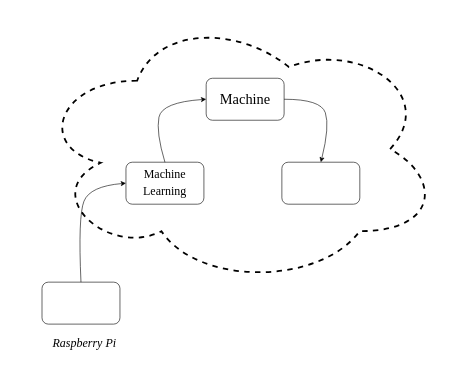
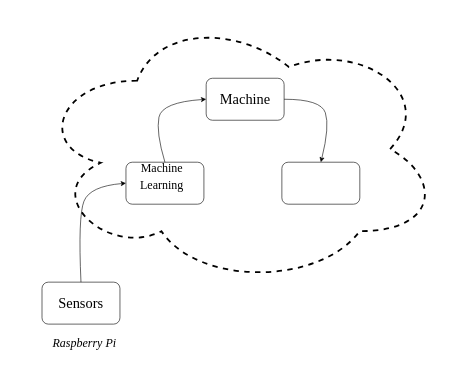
- <mxCell id="6" value="&lt;font style=&quot;font-size: 20px;&quot;&gt;Machine Learning&lt;/font&gt;" style="text;html=1;strokeColor=none;fillColor=none;align=center;verticalAlign=middle;whiteSpace=wrap;rounded=0;fontFamily=Georgia;fontSize=24;" vertex="1" parent="1"><mxGeometry x="224" y="286.25" width="100" height="33.75" as="geometry" /></mxCell>
+ <mxCell id="6" value="&lt;font style=&quot;font-size: 20px;&quot;&gt;Machine Learning&lt;/font&gt;" style="text;html=1;strokeColor=none;fillColor=none;align=center;verticalAlign=middle;whiteSpace=wrap;rounded=0;fontFamily=Georgia;fontSize=24;" vertex="1" parent="1"><mxGeometry x="219" y="276.25" width="100" height="33.75" as="geometry" /></mxCell>
+ <mxCell id="3" value="Sensors" style="text;html=1;strokeColor=none;fillColor=none;align=center;verticalAlign=middle;whiteSpace=wrap;rounded=0;fontFamily=Georgia;fontSize=24;" vertex="1" parent="1"><mxGeometry x="84" y="486.25" width="100" height="37.5" as="geometry" /></mxCell>
